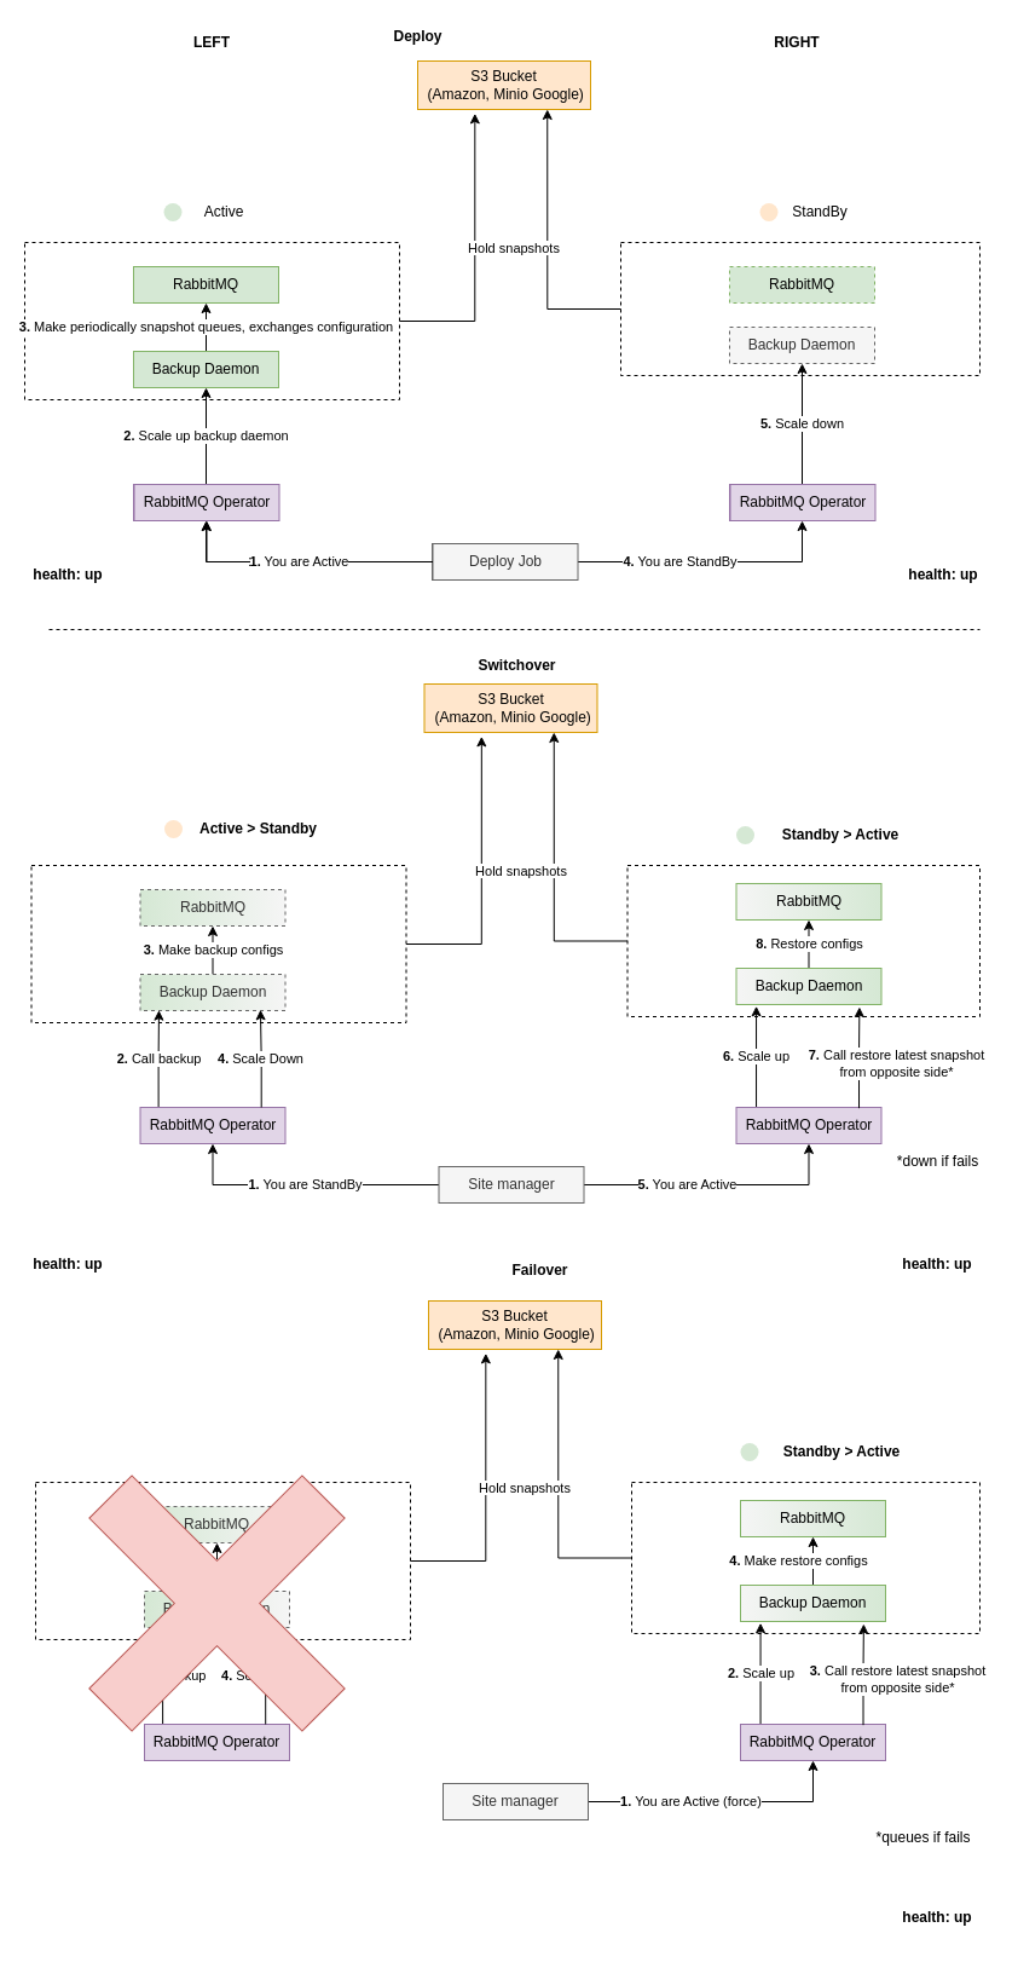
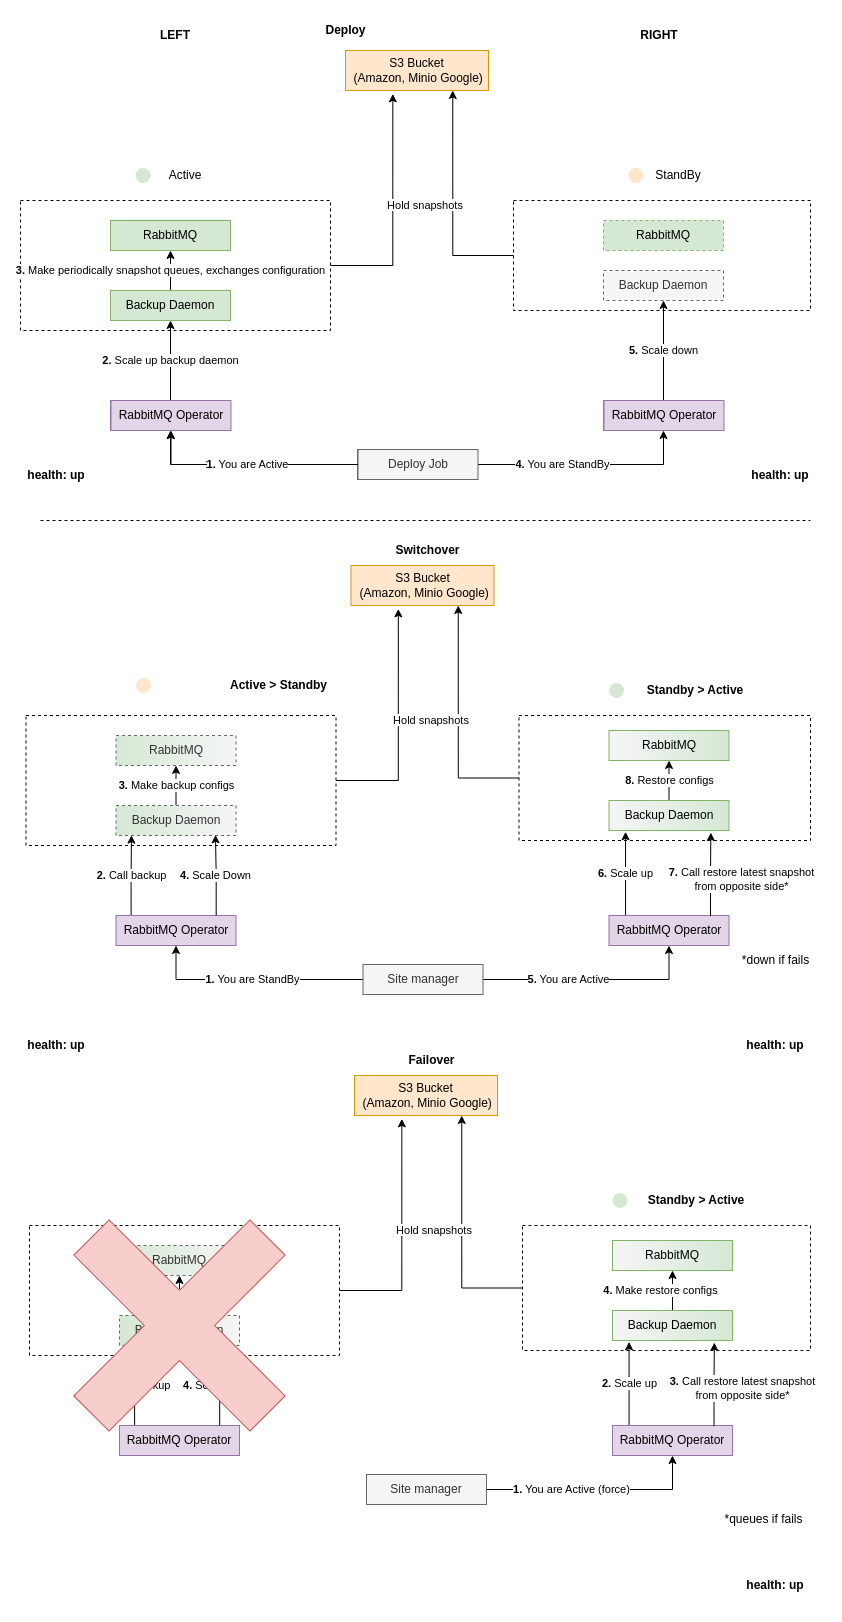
- <mxCell id="35" value="&lt;span style=&quot;font-weight: 700;&quot;&gt;Active &amp;gt; Standby&lt;/span&gt;" style="text;html=1;strokeColor=none;fillColor=none;align=center;verticalAlign=middle;whiteSpace=wrap;rounded=0;dashed=1;" parent="1" vertex="1"><mxGeometry x="155.5" y="670" width="114.5" height="30" as="geometry" /></mxCell>
+ <mxCell id="35" value="&lt;span style=&quot;font-weight: 700;&quot;&gt;Active &amp;gt; Standby&lt;/span&gt;" style="text;html=1;strokeColor=none;fillColor=none;align=center;verticalAlign=middle;whiteSpace=wrap;rounded=0;dashed=1;" parent="1" vertex="1"><mxGeometry x="220.5" y="670" width="114.5" height="30" as="geometry" /></mxCell>
- <mxCell id="52" value="Failover" style="text;html=1;align=center;verticalAlign=middle;resizable=0;points=[];autosize=1;strokeColor=none;fillColor=none;fontStyle=1" parent="1" vertex="1"><mxGeometry x="415.5" y="1040" width="60" height="20" as="geometry" /></mxCell>
+ <mxCell id="52" value="Failover" style="text;html=1;align=center;verticalAlign=middle;resizable=0;points=[];autosize=1;strokeColor=none;fillColor=none;fontStyle=1" parent="1" vertex="1"><mxGeometry x="400.5" y="1050" width="60" height="20" as="geometry" /></mxCell>
